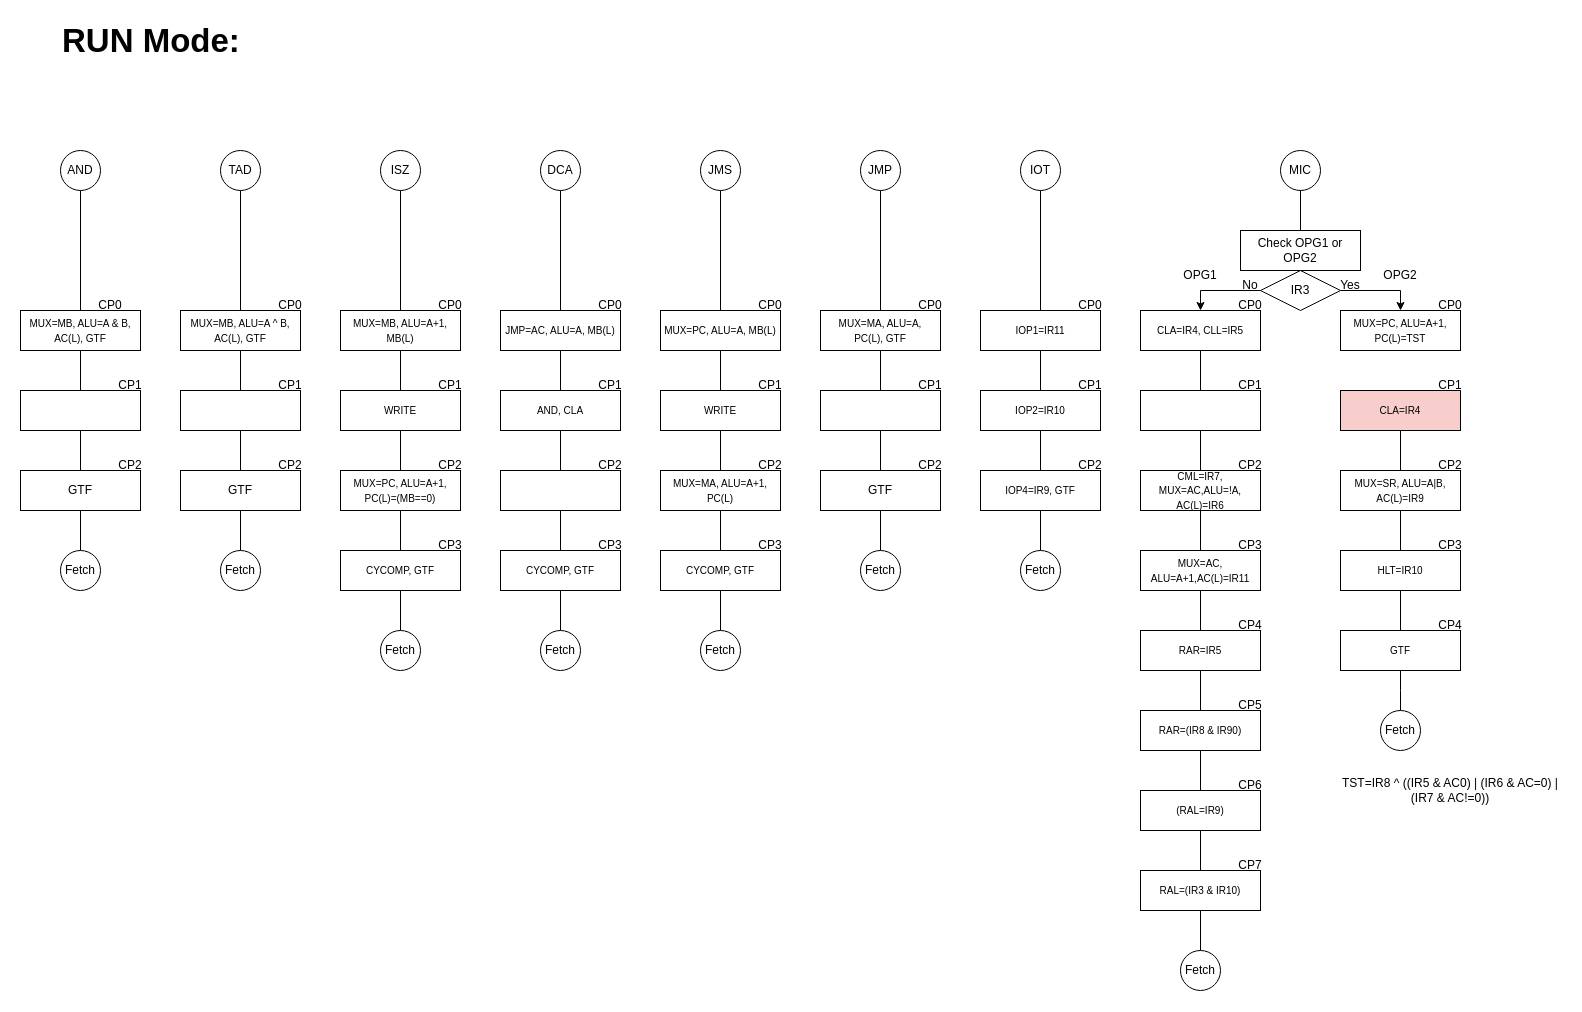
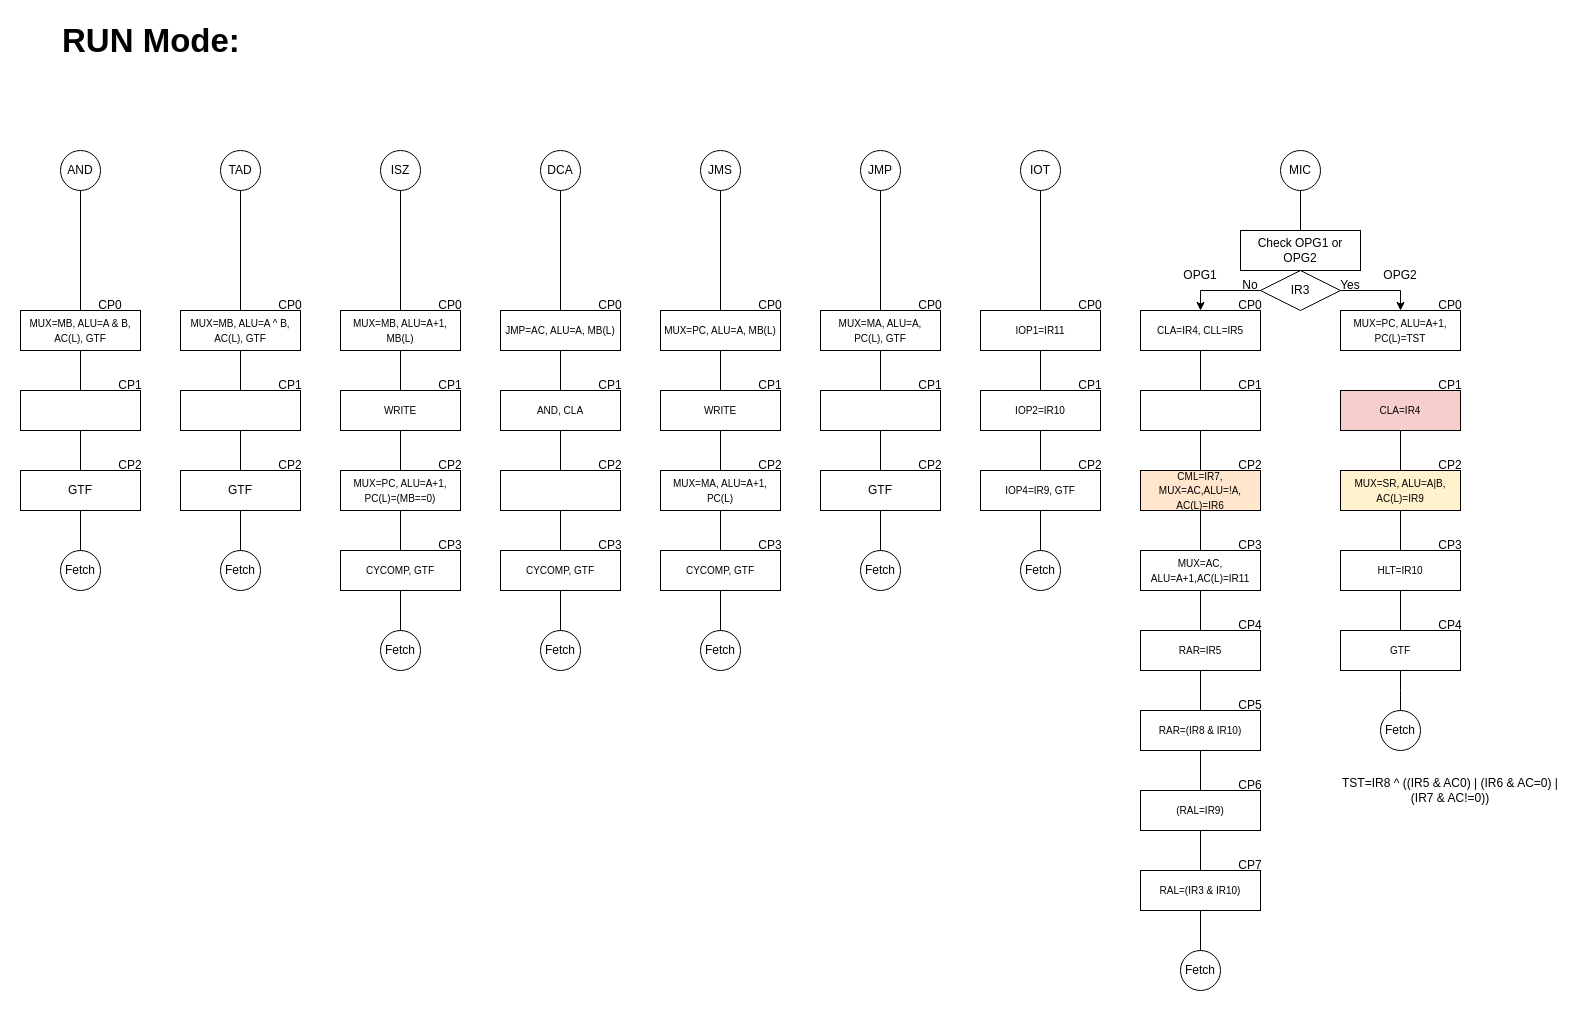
- <mxCell id="107" value="&lt;font style=&quot;font-size: 10px;&quot;&gt;CML=IR7, MUX=AC,ALU=!A, AC(L)=IR6&lt;/font&gt;" style="rounded=0;whiteSpace=wrap;html=1;" parent="1" vertex="1"><mxGeometry x="1140" y="470" width="120" height="40" as="geometry" /></mxCell>
+ <mxCell id="107" value="&lt;font style=&quot;font-size: 10px;&quot;&gt;CML=IR7, MUX=AC,ALU=!A, AC(L)=IR6&lt;/font&gt;" style="rounded=0;whiteSpace=wrap;html=1;fillColor=#ffe6cc;" parent="1" vertex="1"><mxGeometry x="1140" y="470" width="120" height="40" as="geometry" /></mxCell>
- <mxCell id="117" value="&lt;font style=&quot;font-size: 10px;&quot;&gt;MUX=SR, ALU=A|B, AC(L)=IR9&lt;/font&gt;" style="rounded=0;whiteSpace=wrap;html=1;" parent="1" vertex="1"><mxGeometry x="1340" y="470" width="120" height="40" as="geometry" /></mxCell>
+ <mxCell id="117" value="&lt;font style=&quot;font-size: 10px;&quot;&gt;MUX=SR, ALU=A|B, AC(L)=IR9&lt;/font&gt;" style="rounded=0;whiteSpace=wrap;html=1;fillColor=#fff2cc;" parent="1" vertex="1"><mxGeometry x="1340" y="470" width="120" height="40" as="geometry" /></mxCell>
- <mxCell id="126" value="&lt;font style=&quot;font-size: 10px;&quot;&gt;RAR=(IR8 &amp;amp; IR90)&lt;/font&gt;" style="rounded=0;whiteSpace=wrap;html=1;" parent="1" vertex="1"><mxGeometry x="1140" y="710" width="120" height="40" as="geometry" /></mxCell>
+ <mxCell id="126" value="&lt;font style=&quot;font-size: 10px;&quot;&gt;RAR=(IR8 &amp;amp; IR10)&lt;/font&gt;" style="rounded=0;whiteSpace=wrap;html=1;" parent="1" vertex="1"><mxGeometry x="1140" y="710" width="120" height="40" as="geometry" /></mxCell>
